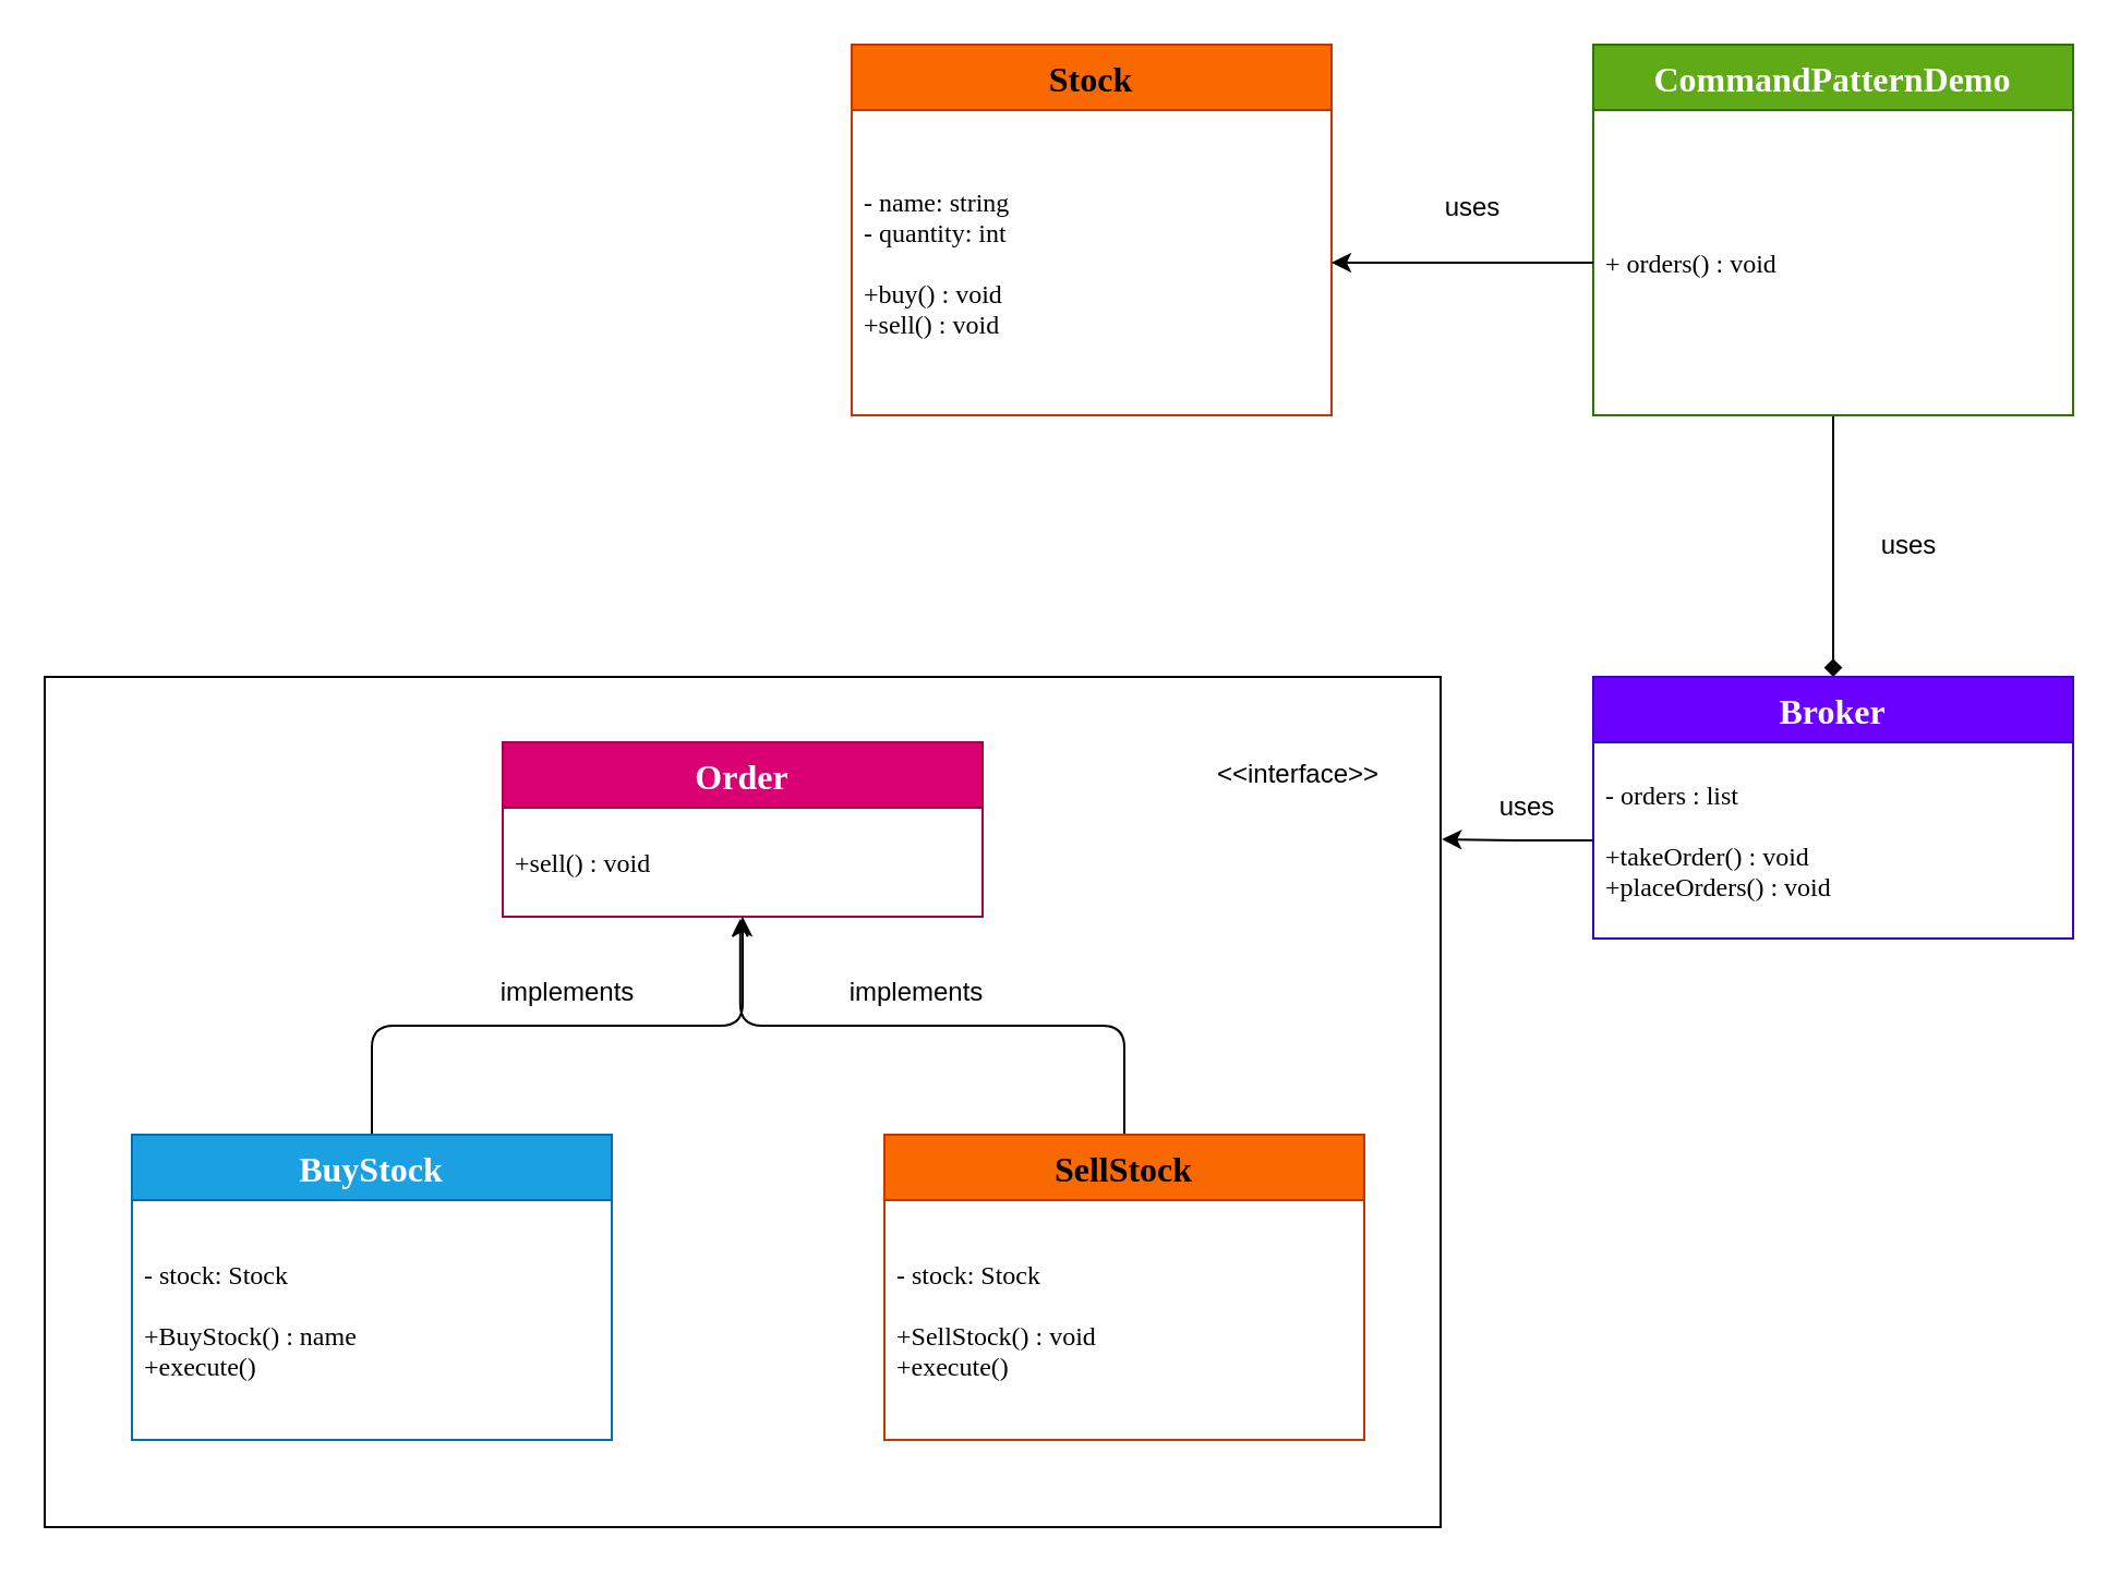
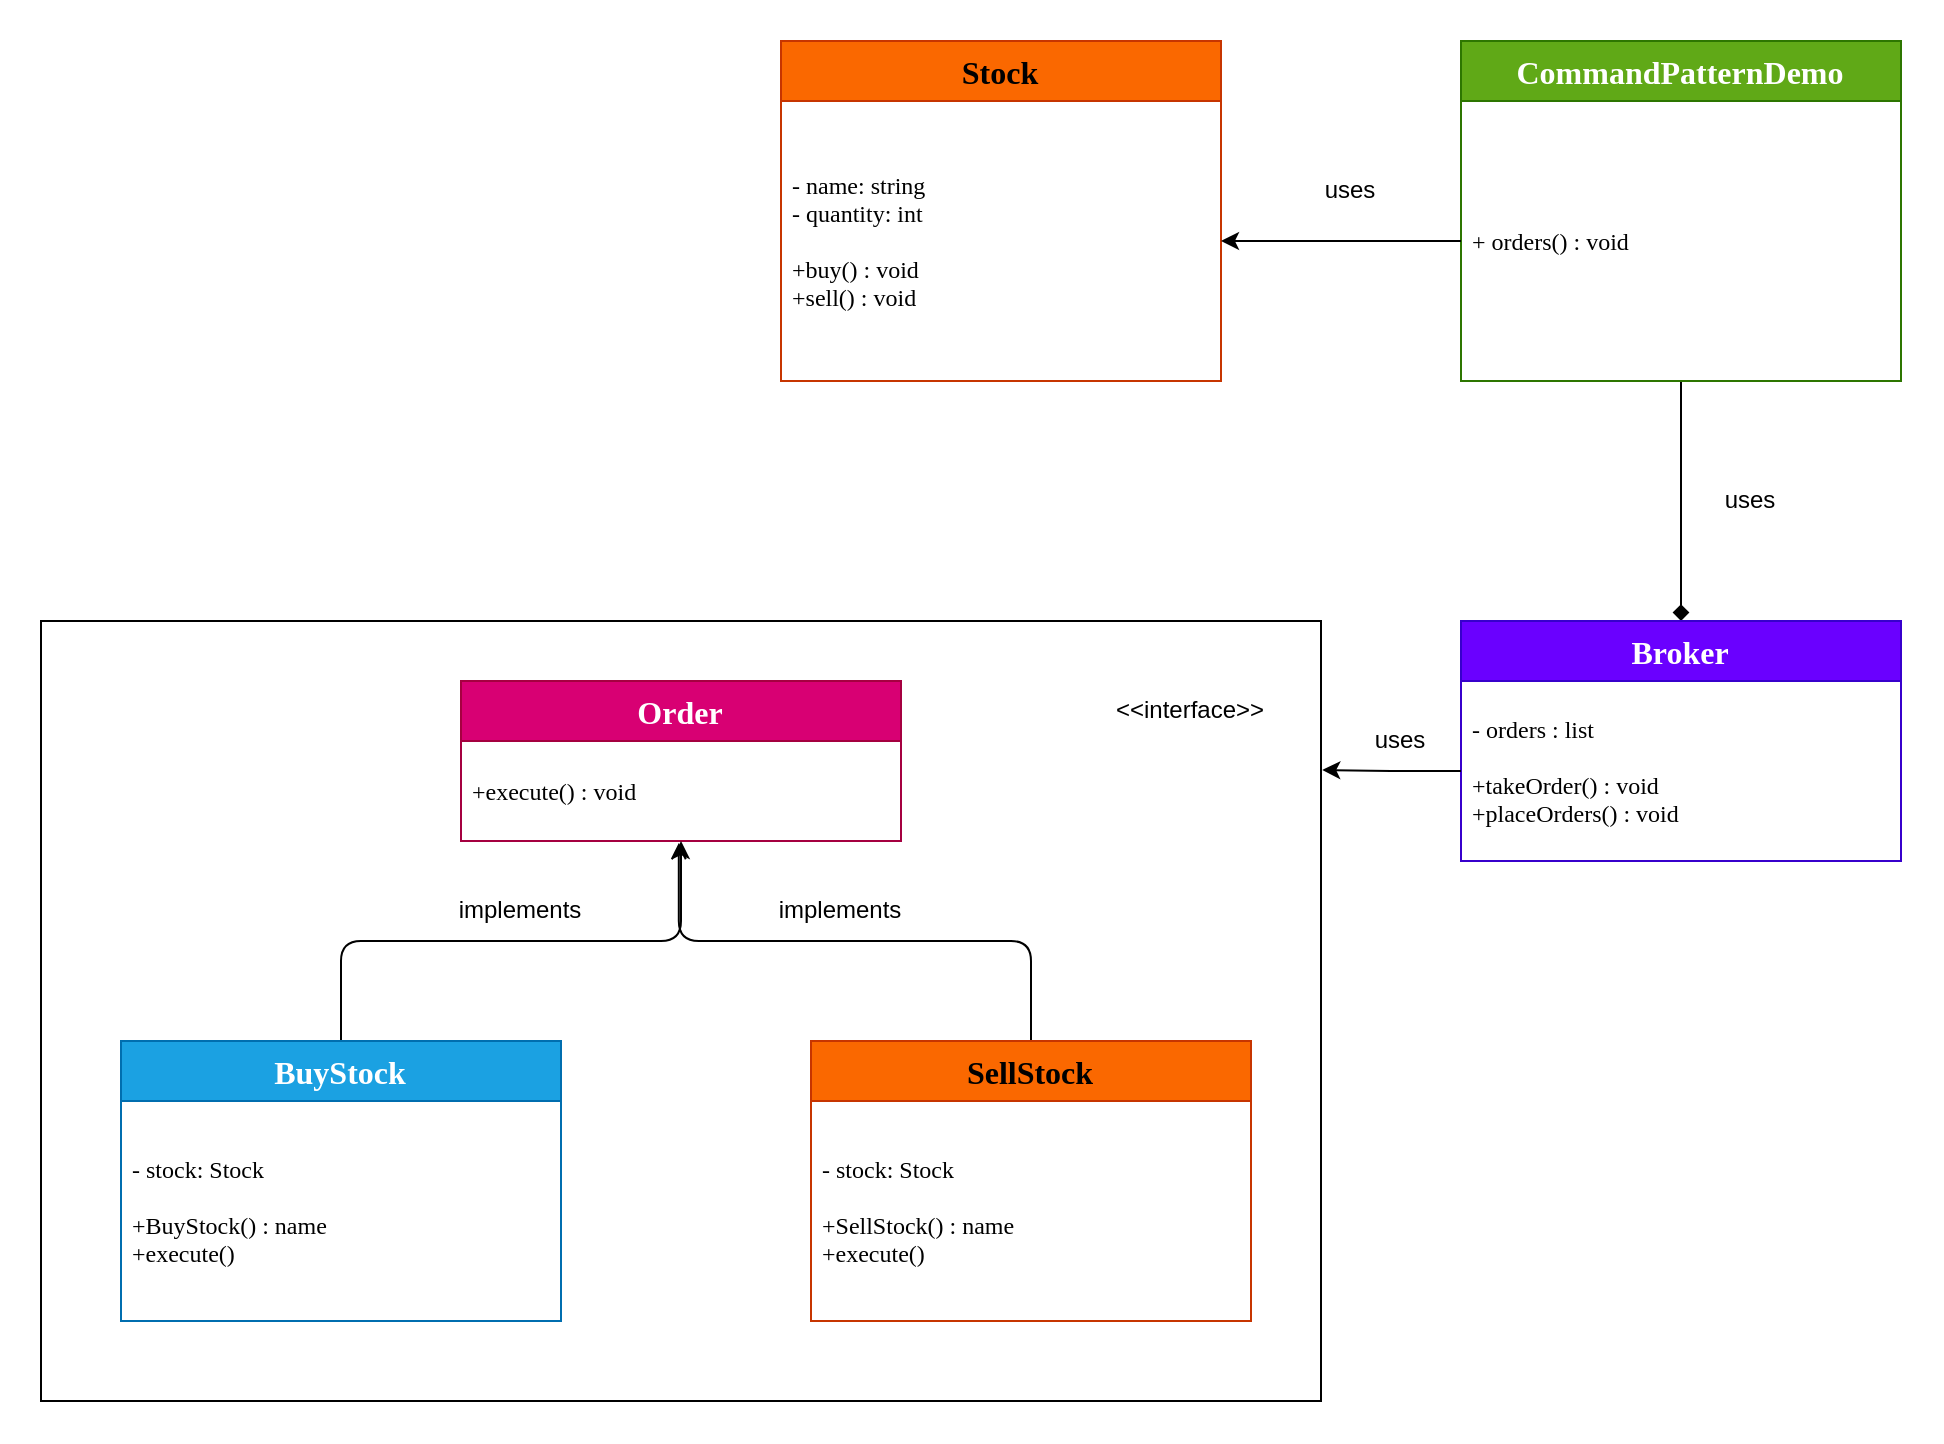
- <mxCell id="14" value="+sell() : void" style="text;strokeColor=none;fillColor=none;align=left;verticalAlign=middle;spacingLeft=4;spacingRight=4;overflow=hidden;points=[[0,0.5],[1,0.5]];portConstraint=eastwest;rotatable=0;fontSize=12;fontFamily=Poppins;fontSource=https%3A%2F%2Ffonts.googleapis.com%2Fcss%3Ffamily%3DPoppins;" vertex="1" parent="13"><mxGeometry y="30" width="220" height="50" as="geometry" /></mxCell>
+ <mxCell id="14" value="+execute() : void" style="text;strokeColor=none;fillColor=none;align=left;verticalAlign=middle;spacingLeft=4;spacingRight=4;overflow=hidden;points=[[0,0.5],[1,0.5]];portConstraint=eastwest;rotatable=0;fontSize=12;fontFamily=Poppins;fontSource=https%3A%2F%2Ffonts.googleapis.com%2Fcss%3Ffamily%3DPoppins;" vertex="1" parent="13"><mxGeometry y="30" width="220" height="50" as="geometry" /></mxCell>
- <mxCell id="20" value="- stock: Stock&#10;&#10;+SellStock() : void&#10;+execute()" style="text;strokeColor=none;fillColor=none;align=left;verticalAlign=middle;spacingLeft=4;spacingRight=4;overflow=hidden;points=[[0,0.5],[1,0.5]];portConstraint=eastwest;rotatable=0;fontSize=12;fontFamily=Poppins;fontSource=https%3A%2F%2Ffonts.googleapis.com%2Fcss%3Ffamily%3DPoppins;" vertex="1" parent="19"><mxGeometry y="30" width="220" height="110" as="geometry" /></mxCell>
+ <mxCell id="20" value="- stock: Stock&#10;&#10;+SellStock() : name&#10;+execute()" style="text;strokeColor=none;fillColor=none;align=left;verticalAlign=middle;spacingLeft=4;spacingRight=4;overflow=hidden;points=[[0,0.5],[1,0.5]];portConstraint=eastwest;rotatable=0;fontSize=12;fontFamily=Poppins;fontSource=https%3A%2F%2Ffonts.googleapis.com%2Fcss%3Ffamily%3DPoppins;" vertex="1" parent="19"><mxGeometry y="30" width="220" height="110" as="geometry" /></mxCell>
